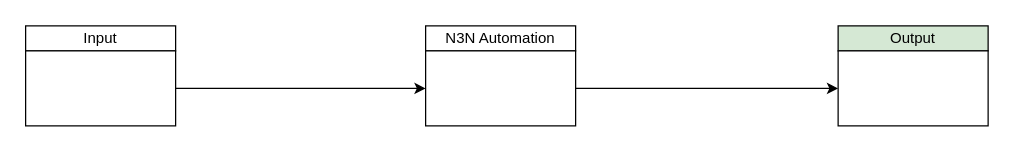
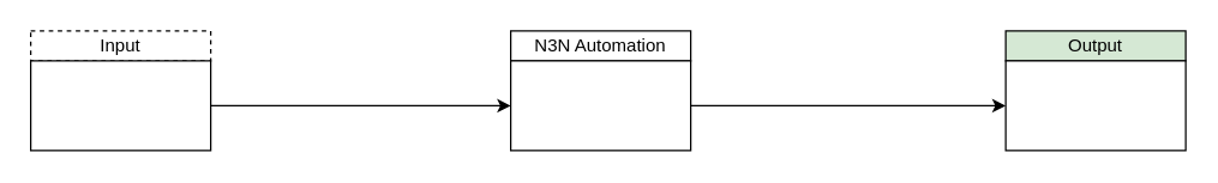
- <mxCell id="9" value="Input" style="rounded=0;whiteSpace=wrap;html=1;" vertex="1" parent="8"><mxGeometry width="120" height="20" as="geometry" /></mxCell>
+ <mxCell id="9" value="Input" style="rounded=0;whiteSpace=wrap;html=1;dashed=1;" vertex="1" parent="8"><mxGeometry width="120" height="20" as="geometry" /></mxCell>
